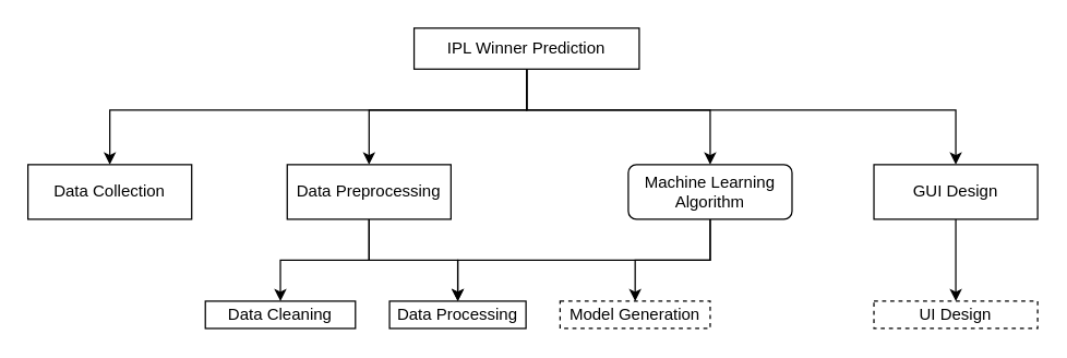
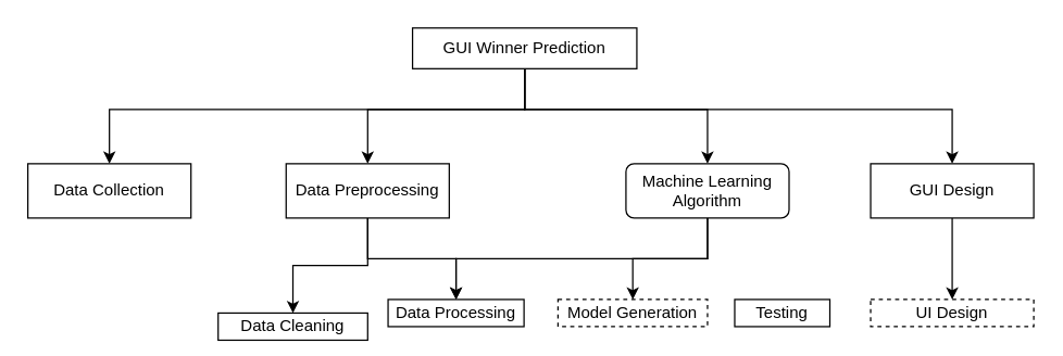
- <mxCell id="6" value="IPL Winner Prediction" style="rounded=0;whiteSpace=wrap;html=1;" vertex="1" parent="1"><mxGeometry x="303" y="20" width="165" height="30" as="geometry" /></mxCell>
+ <mxCell id="6" value="GUI Winner Prediction" style="rounded=0;whiteSpace=wrap;html=1;" vertex="1" parent="1"><mxGeometry x="303" y="20" width="165" height="30" as="geometry" /></mxCell>
- <mxCell id="15" value="Data Cleaning" style="rounded=0;whiteSpace=wrap;html=1;" vertex="1" parent="1"><mxGeometry x="150" y="220" width="110" height="20" as="geometry" /></mxCell>
+ <mxCell id="15" value="Data Cleaning" style="rounded=0;whiteSpace=wrap;html=1;" vertex="1" parent="1"><mxGeometry x="160" y="230" width="110" height="20" as="geometry" /></mxCell>
+ <mxCell id="18" value="Testing" style="rounded=0;whiteSpace=wrap;html=1;" vertex="1" parent="1"><mxGeometry x="540" y="220" width="70" height="20" as="geometry" /></mxCell>
